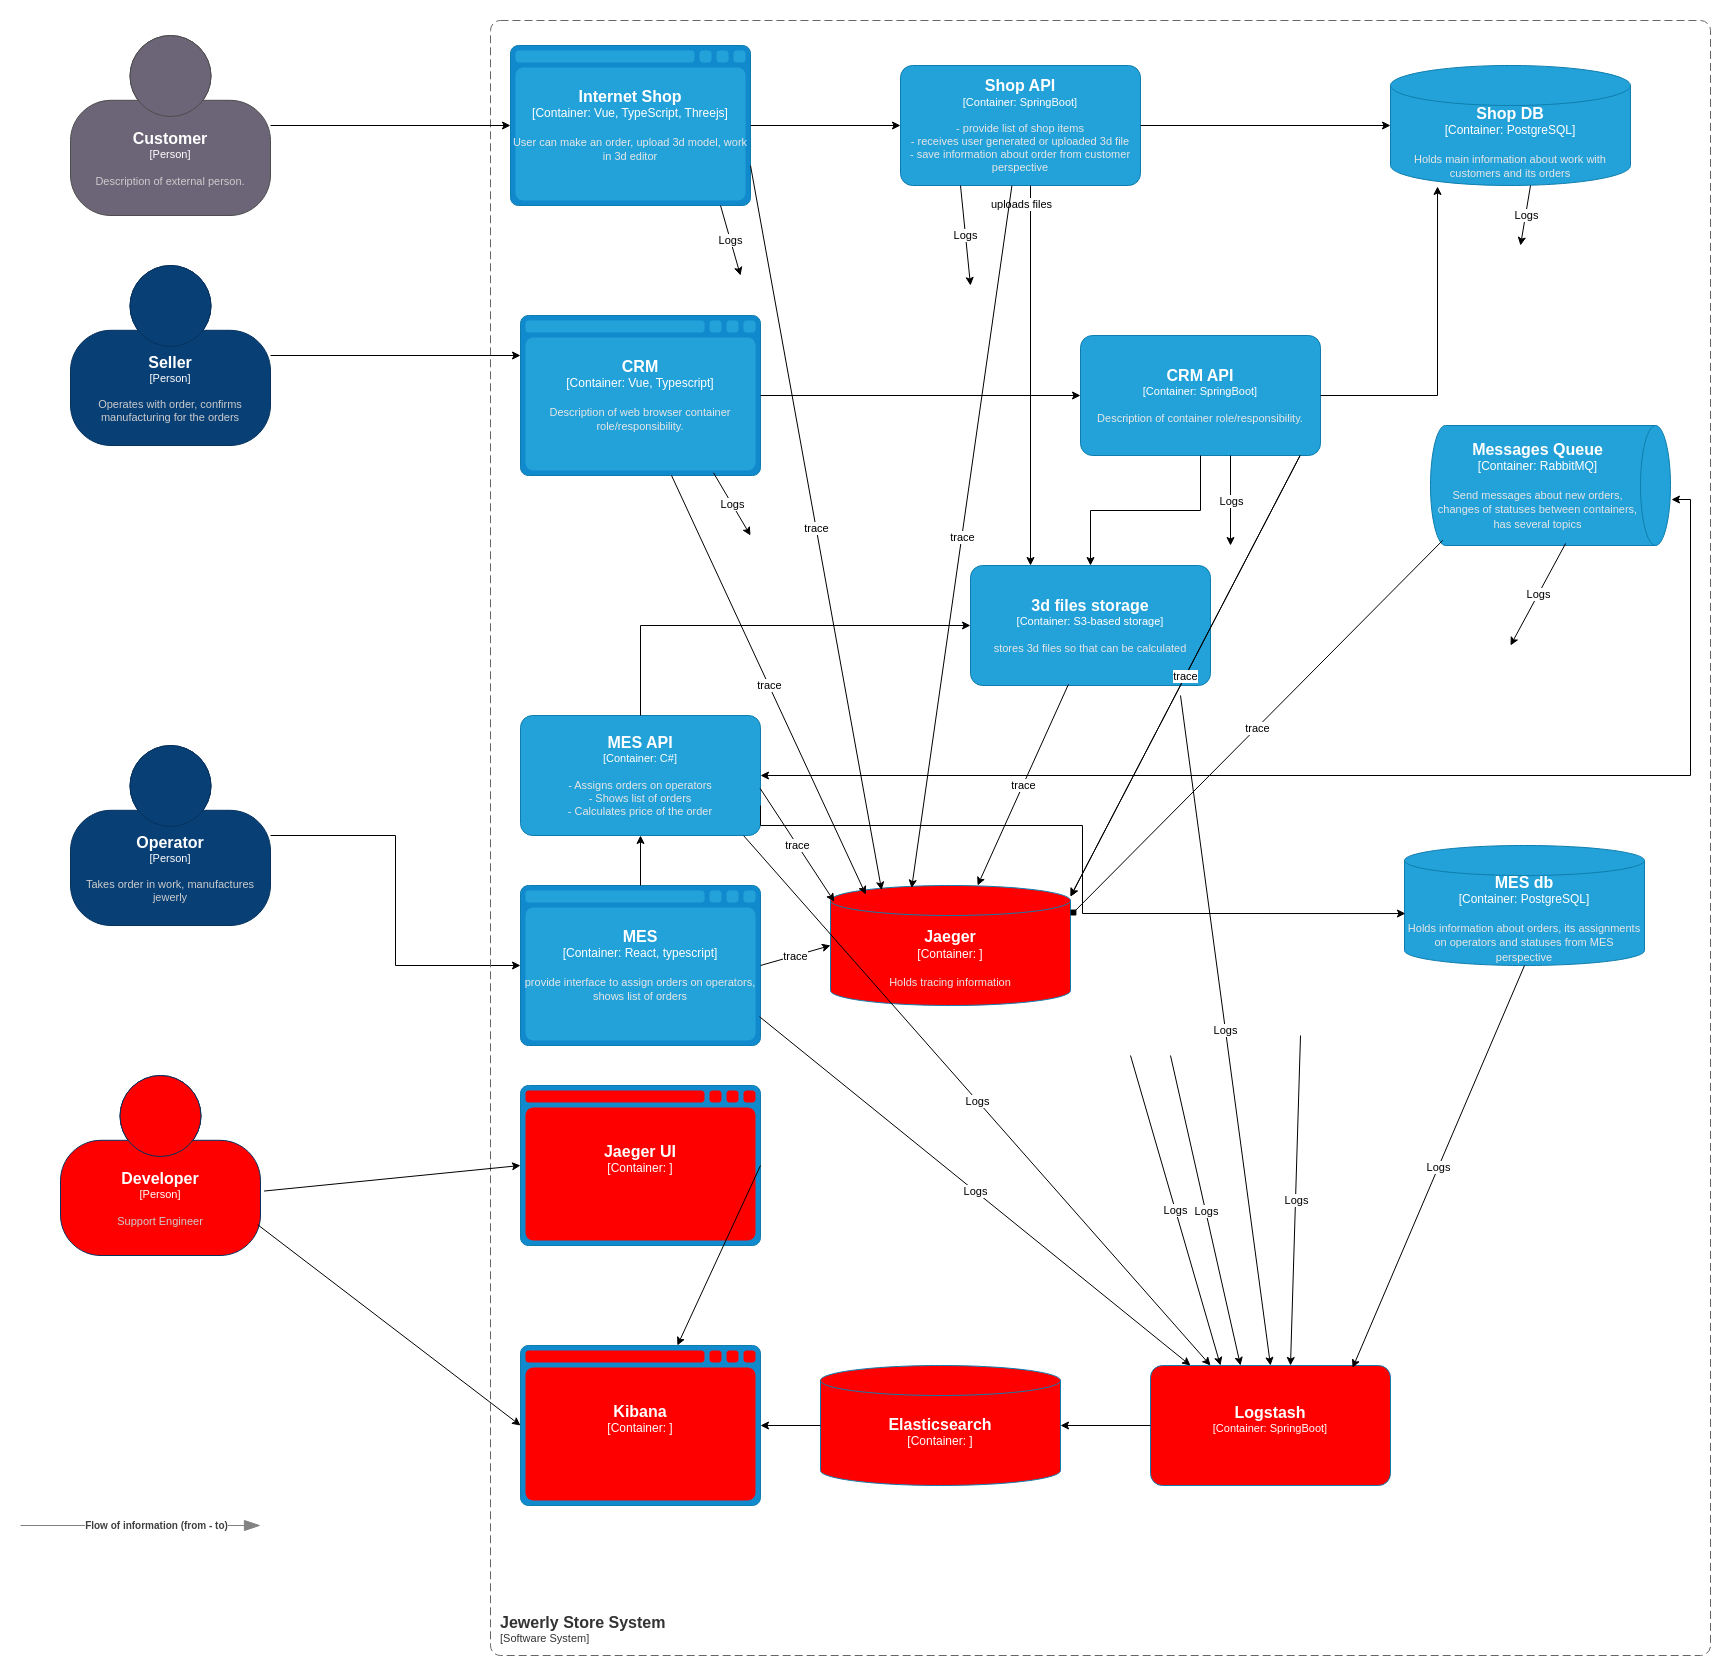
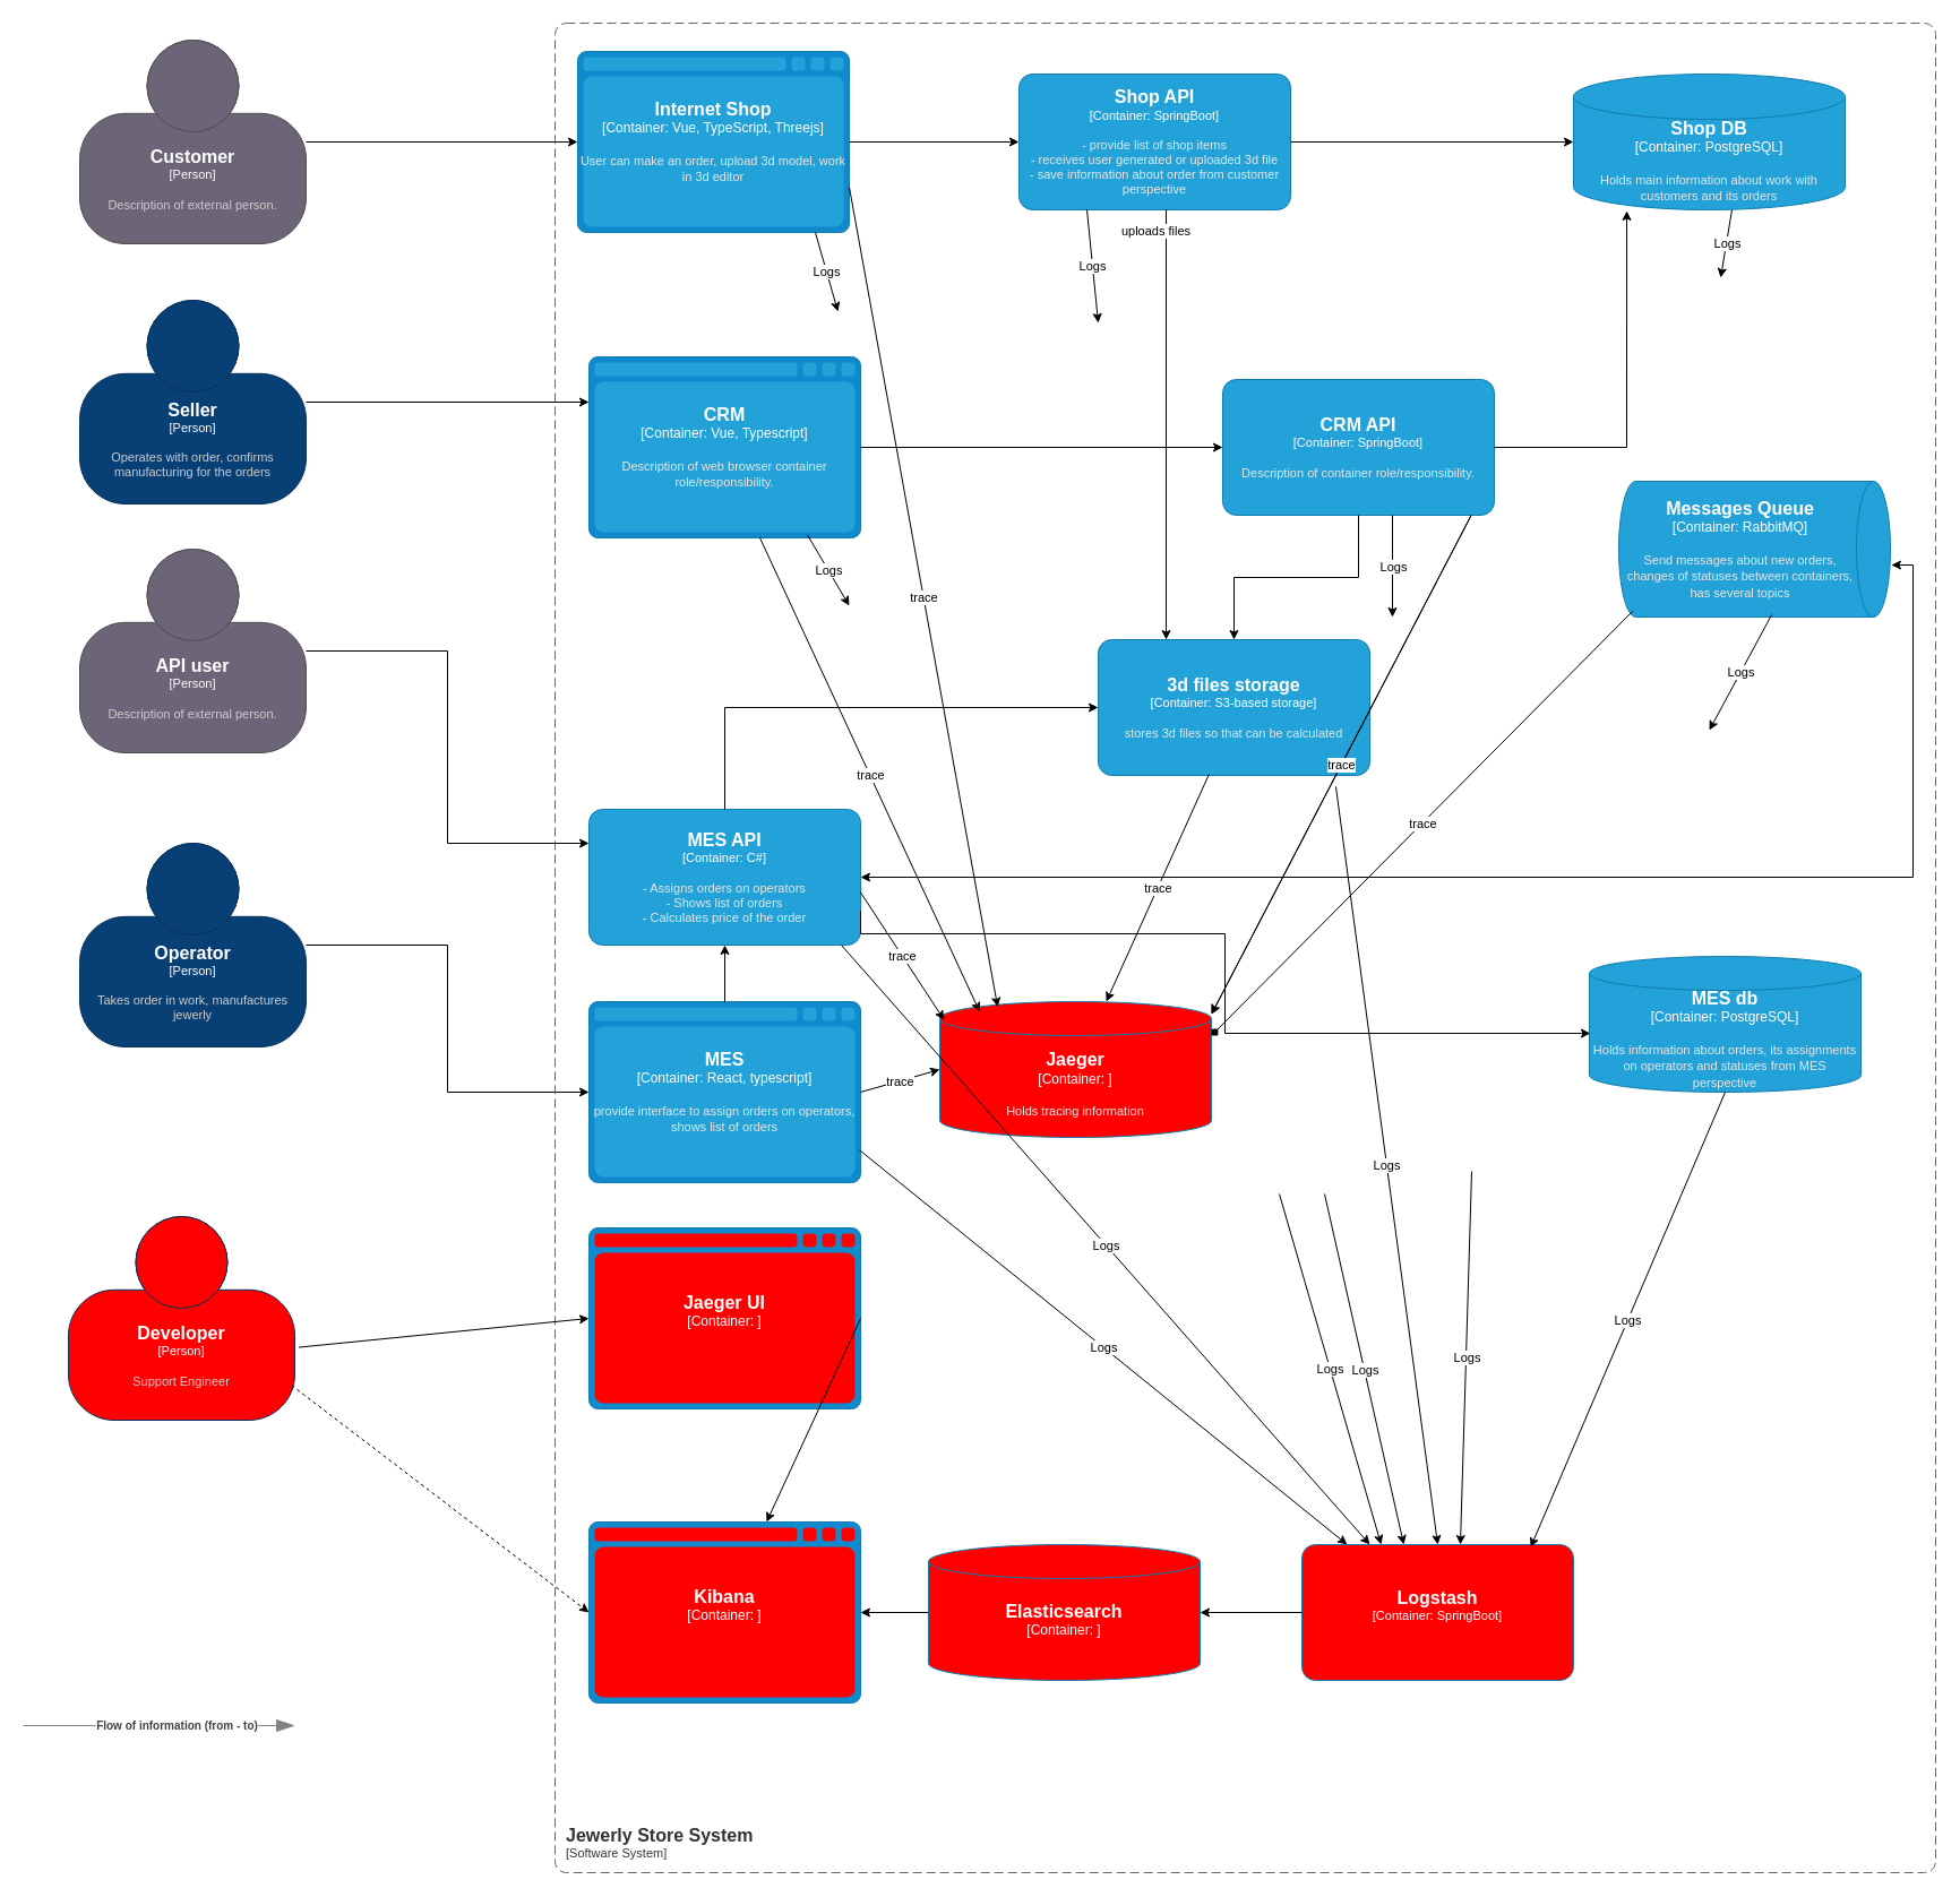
- <mxCell id="48" value="" style="endArrow=classic;html=1;rounded=0;entryX=0.338;entryY=0.022;entryDx=0;entryDy=0;entryPerimeter=0;" edge="1" parent="1" source="10" target="33"><mxGeometry relative="1" as="geometry"><mxPoint x="860" y="495" as="sourcePoint" /><mxPoint x="960" y="495" as="targetPoint" /></mxGeometry></mxCell>
- <mxCell id="49" value="trace" style="edgeLabel;resizable=0;html=1;;align=center;verticalAlign=middle;" connectable="0" vertex="1" parent="48"><mxGeometry relative="1" as="geometry" /></mxCell>
+ <mxCell id="9" value="&lt;font style=&quot;font-size: 16px&quot;&gt;&lt;b&gt;API user&lt;/b&gt;&lt;/font&gt;&lt;div&gt;[Person]&lt;/div&gt;&lt;br&gt;&lt;div&gt;&lt;font style=&quot;font-size: 11px&quot;&gt;&lt;font color=&quot;#cccccc&quot;&gt;Description of external person.&lt;/font&gt;&lt;/div&gt;" style="html=1;fontSize=11;dashed=0;whiteSpace=wrap;fillColor=#6C6477;strokeColor=#4D4D4D;fontColor=#ffffff;shape=mxgraph.c4.person2;align=center;metaEdit=1;points=[[0.5,0,0],[1,0.5,0],[1,0.75,0],[0.75,1,0],[0.5,1,0],[0.25,1,0],[0,0.75,0],[0,0.5,0]];resizable=0;" vertex="1" parent="1"><mxGeometry x="70" y="485" width="200" height="180" as="geometry" /></mxCell>
+ <mxCell id="20" style="edgeStyle=orthogonalEdgeStyle;rounded=0;orthogonalLoop=1;jettySize=auto;html=1;entryX=0;entryY=0.25;entryDx=0;entryDy=0;entryPerimeter=0;" edge="1" parent="1" source="9" target="2"><mxGeometry relative="1" as="geometry" /></mxCell>
- <mxCell id="79" value="" style="endArrow=classic;html=1;rounded=0;exitX=0.986;exitY=0.829;exitDx=0;exitDy=0;exitPerimeter=0;entryX=0;entryY=0.5;entryDx=0;entryDy=0;entryPerimeter=0;" edge="1" parent="1" source="35" target="57"><mxGeometry width="50" height="50" relative="1" as="geometry"><mxPoint x="770" y="1345" as="sourcePoint" /><mxPoint x="820" y="1295" as="targetPoint" /></mxGeometry></mxCell>
+ <mxCell id="79" value="" style="endArrow=classic;html=1;rounded=0;exitX=0.986;exitY=0.829;exitDx=0;exitDy=0;exitPerimeter=0;entryX=0;entryY=0.5;entryDx=0;entryDy=0;entryPerimeter=0;dashed=1;" edge="1" parent="1" source="35" target="57"><mxGeometry width="50" height="50" relative="1" as="geometry"><mxPoint x="770" y="1345" as="sourcePoint" /><mxPoint x="820" y="1295" as="targetPoint" /></mxGeometry></mxCell>
